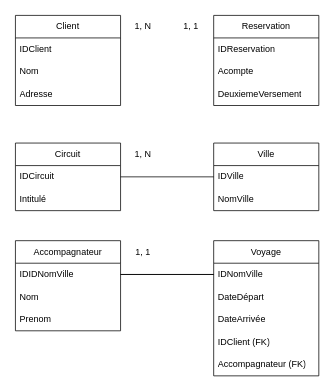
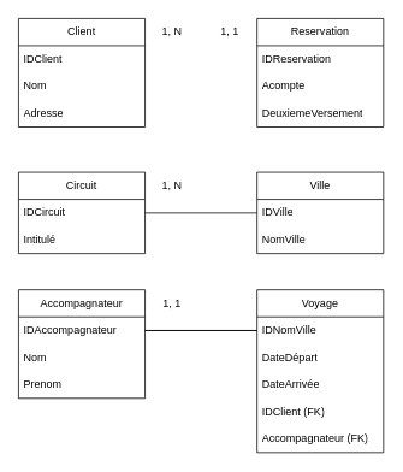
- <mxCell id="21" value="ID&lt;span style=&quot;text-align: center;&quot;&gt;IDNomVille&lt;/span&gt;" style="text;strokeColor=none;fillColor=none;align=left;verticalAlign=middle;spacingLeft=4;spacingRight=4;overflow=hidden;points=[[0,0.5],[1,0.5]];portConstraint=eastwest;rotatable=0;whiteSpace=wrap;html=1;" parent="20" vertex="1"><mxGeometry y="30" width="140" height="30" as="geometry" /></mxCell>
+ <mxCell id="21" value="ID&lt;span style=&quot;text-align: center;&quot;&gt;Accompagnateur&lt;/span&gt;" style="text;strokeColor=none;fillColor=none;align=left;verticalAlign=middle;spacingLeft=4;spacingRight=4;overflow=hidden;points=[[0,0.5],[1,0.5]];portConstraint=eastwest;rotatable=0;whiteSpace=wrap;html=1;" parent="20" vertex="1"><mxGeometry y="30" width="140" height="30" as="geometry" /></mxCell>
